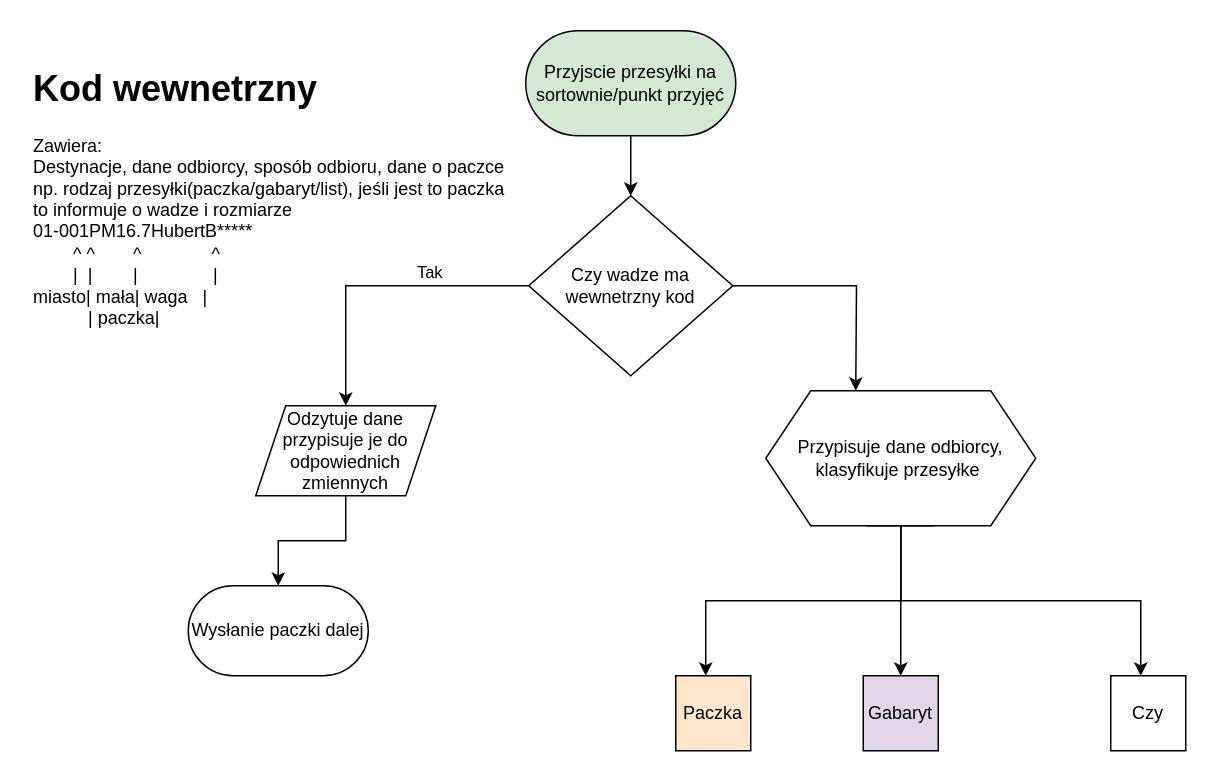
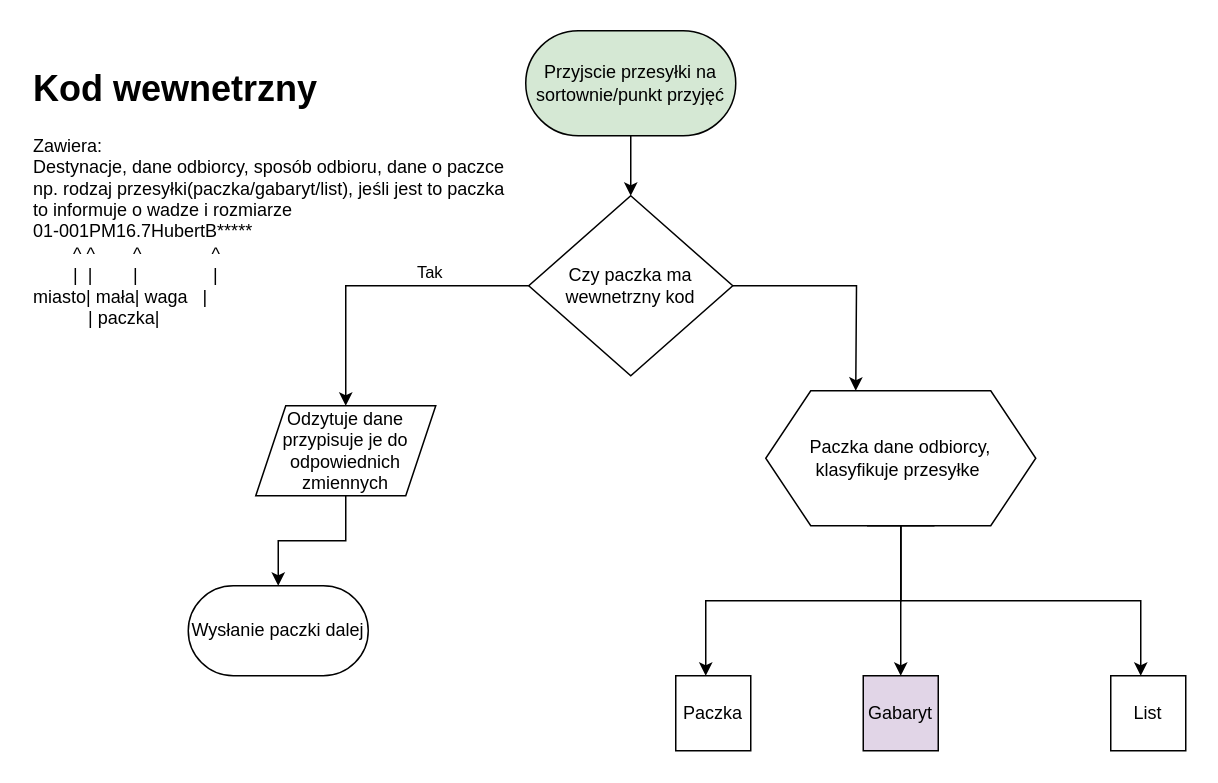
- <mxCell id="7" value="Czy wadze ma wewnetrzny kod" style="rhombus;whiteSpace=wrap;html=1;" vertex="1" parent="1"><mxGeometry x="352" y="130" width="136" height="120" as="geometry" /></mxCell>
+ <mxCell id="7" value="Czy paczka ma wewnetrzny kod" style="rhombus;whiteSpace=wrap;html=1;" vertex="1" parent="1"><mxGeometry x="352" y="130" width="136" height="120" as="geometry" /></mxCell>
- <mxCell id="14" value="Przypisuje dane odbiorcy, klasyfikuje przesyłke&amp;nbsp;" style="shape=hexagon;whiteSpace=wrap;html=1;fixedSize=1;size=30;direction=west;perimeter=hexagonPerimeter2;" vertex="1" parent="1"><mxGeometry x="510" y="260" width="180" height="90" as="geometry" /></mxCell>
+ <mxCell id="14" value="Paczka dane odbiorcy, klasyfikuje przesyłke&amp;nbsp;" style="shape=hexagon;whiteSpace=wrap;html=1;fixedSize=1;size=30;direction=west;perimeter=hexagonPerimeter2;" vertex="1" parent="1"><mxGeometry x="510" y="260" width="180" height="90" as="geometry" /></mxCell>
- <mxCell id="15" value="Paczka" style="whiteSpace=wrap;html=1;aspect=fixed;fillColor=#ffe6cc;" vertex="1" parent="1"><mxGeometry x="450" y="450" width="50" height="50" as="geometry" /></mxCell>
+ <mxCell id="15" value="Paczka" style="whiteSpace=wrap;html=1;aspect=fixed;" vertex="1" parent="1"><mxGeometry x="450" y="450" width="50" height="50" as="geometry" /></mxCell>
- <mxCell id="17" value="Czy" style="whiteSpace=wrap;html=1;aspect=fixed;" vertex="1" parent="1"><mxGeometry x="740" y="450" width="50" height="50" as="geometry" /></mxCell>
+ <mxCell id="17" value="List" style="whiteSpace=wrap;html=1;aspect=fixed;" vertex="1" parent="1"><mxGeometry x="740" y="450" width="50" height="50" as="geometry" /></mxCell>
